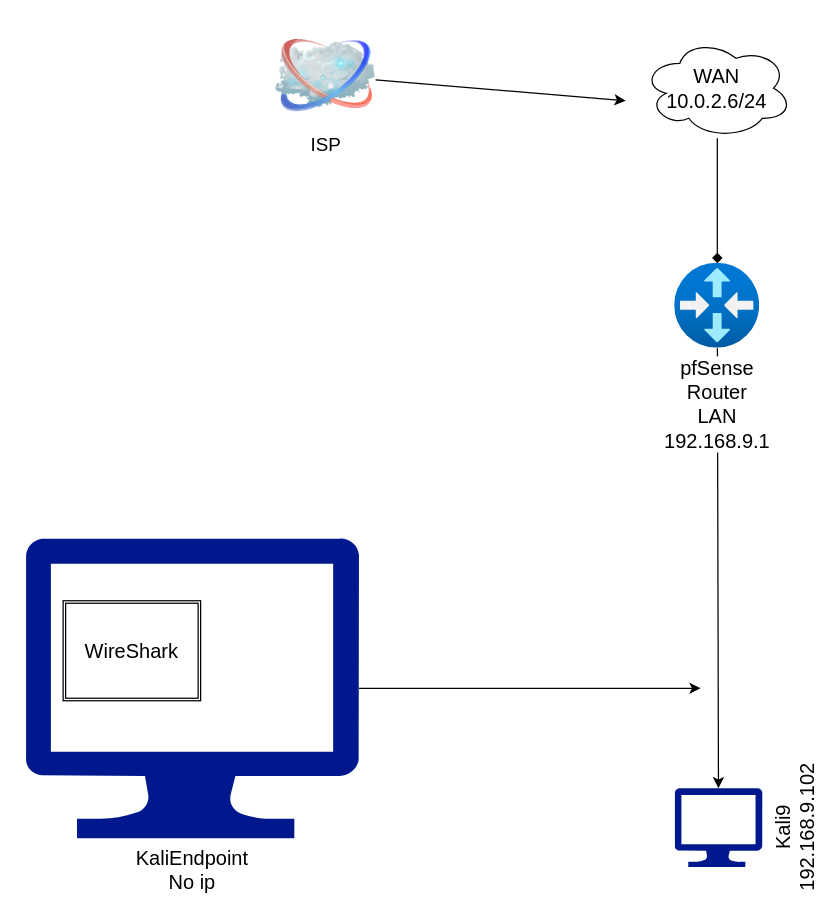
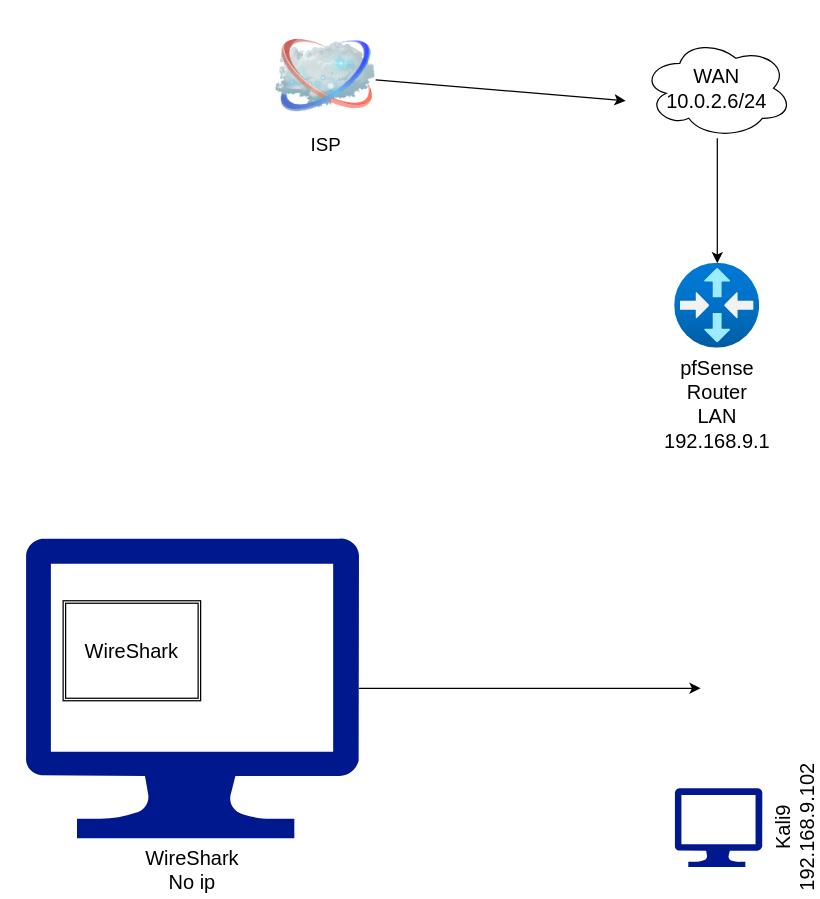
- <mxCell id="7" value="" style="edgeStyle=none;html=1;fontSize=16;endArrow=diamond;" edge="1" parent="1" source="8" target="3"><mxGeometry relative="1" as="geometry" /></mxCell>
+ <mxCell id="7" value="" style="edgeStyle=none;html=1;fontSize=16;" edge="1" parent="1" source="8" target="3"><mxGeometry relative="1" as="geometry" /></mxCell>
- <mxCell id="2" value="" style="edgeStyle=none;html=1;fontSize=16;" edge="1" parent="1" source="3" target="6"><mxGeometry relative="1" as="geometry" /></mxCell>
- <mxCell id="5" value="&lt;font style=&quot;font-size: 16px;&quot;&gt;KaliEndpoint&lt;br&gt;No ip&lt;br&gt;&lt;/font&gt;" style="sketch=0;aspect=fixed;pointerEvents=1;shadow=0;dashed=0;html=1;strokeColor=none;labelPosition=center;verticalLabelPosition=bottom;verticalAlign=top;align=center;fillColor=#00188D;shape=mxgraph.azure.computer" vertex="1" parent="1"><mxGeometry x="20" y="430" width="266.67" height="240" as="geometry" /></mxCell>
+ <mxCell id="5" value="&lt;font style=&quot;font-size: 16px;&quot;&gt;WireShark&lt;br&gt;No ip&lt;br&gt;&lt;/font&gt;" style="sketch=0;aspect=fixed;pointerEvents=1;shadow=0;dashed=0;html=1;strokeColor=none;labelPosition=center;verticalLabelPosition=bottom;verticalAlign=top;align=center;fillColor=#00188D;shape=mxgraph.azure.computer" vertex="1" parent="1"><mxGeometry x="20" y="430" width="266.67" height="240" as="geometry" /></mxCell>
